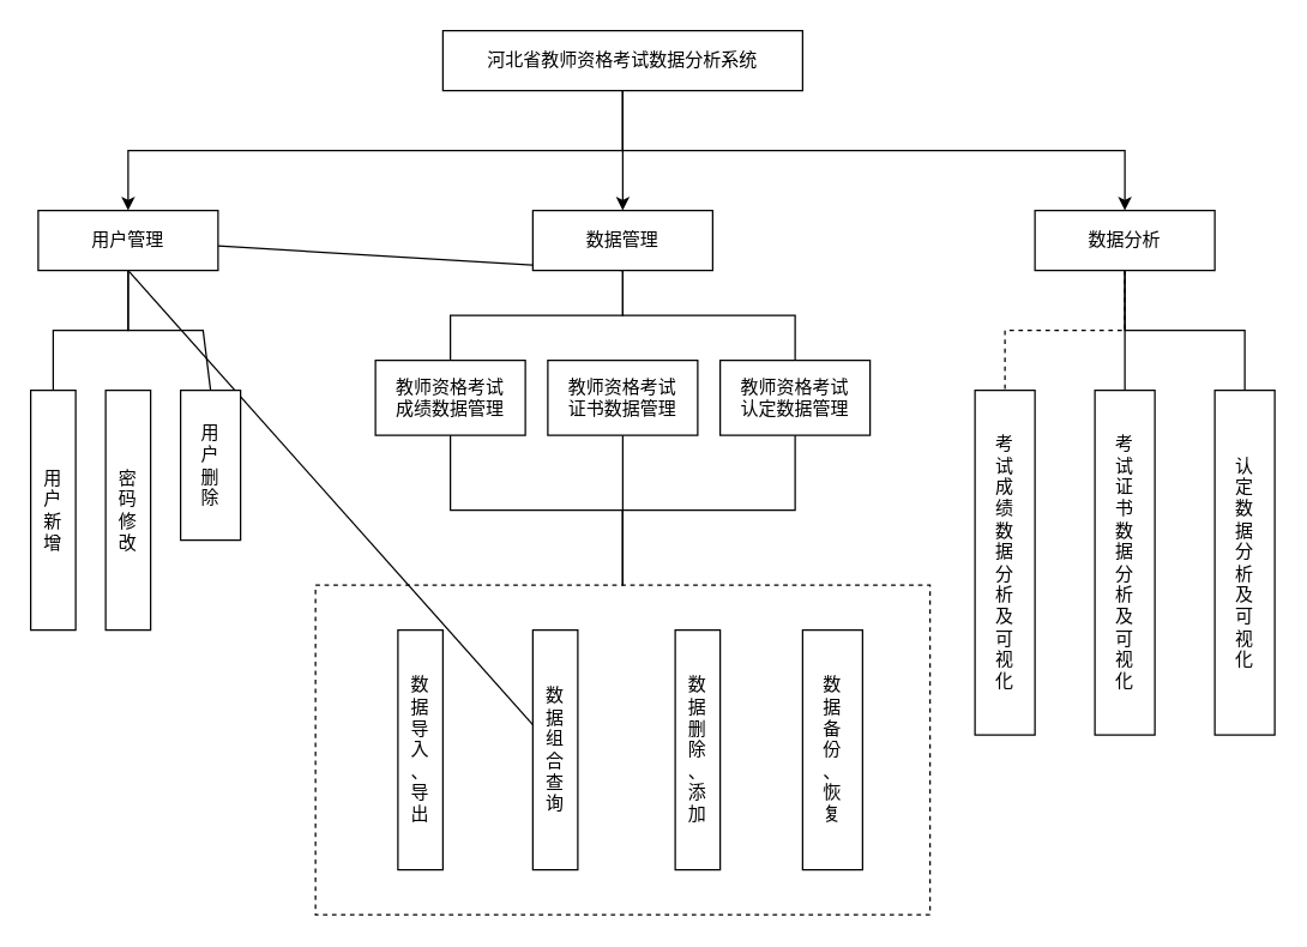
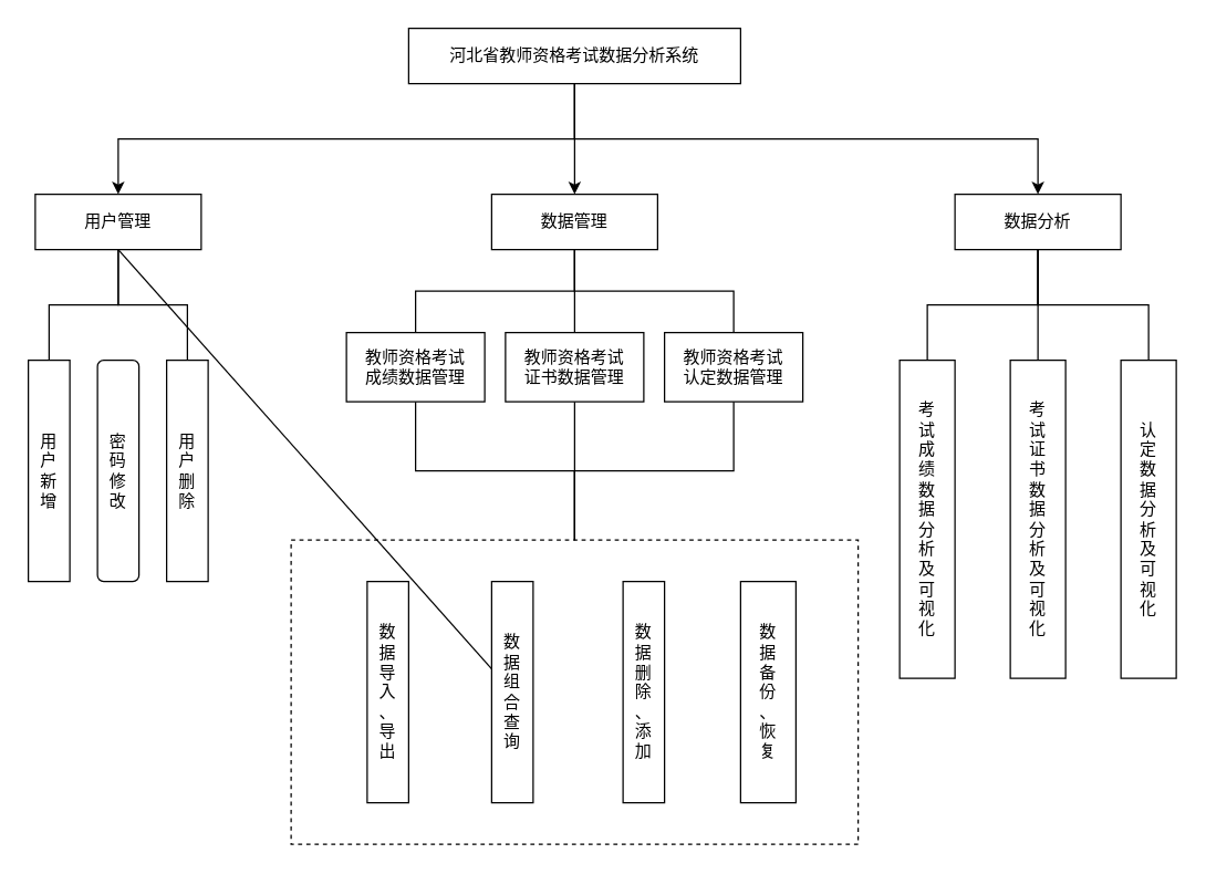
- <mxCell id="11" style="edgeStyle=none;rounded=0;html=1;exitX=0.5;exitY=1;exitDx=0;exitDy=0;endArrow=none;endFill=0;" parent="1" source="13" target="9" edge="1"><mxGeometry relative="1" as="geometry" /></mxCell>
+ <mxCell id="11" style="edgeStyle=none;rounded=0;html=1;exitX=0.5;exitY=1;exitDx=0;exitDy=0;entryX=0.5;entryY=0;entryDx=0;entryDy=0;endArrow=none;endFill=0;" parent="1" source="13" target="24" edge="1"><mxGeometry relative="1" as="geometry" /></mxCell>
- <mxCell id="14" style="edgeStyle=none;rounded=0;html=1;exitX=0.5;exitY=1;exitDx=0;exitDy=0;entryX=0.5;entryY=0;entryDx=0;entryDy=0;endArrow=none;endFill=0;dashed=1;" parent="1" source="17" target="31" edge="1"><mxGeometry relative="1" as="geometry"><Array as="points"><mxPoint x="750" y="220" /><mxPoint x="670" y="220" /></Array></mxGeometry></mxCell>
+ <mxCell id="14" style="edgeStyle=none;rounded=0;html=1;exitX=0.5;exitY=1;exitDx=0;exitDy=0;entryX=0.5;entryY=0;entryDx=0;entryDy=0;endArrow=none;endFill=0;" parent="1" source="17" target="31" edge="1"><mxGeometry relative="1" as="geometry"><Array as="points"><mxPoint x="750" y="220" /><mxPoint x="670" y="220" /></Array></mxGeometry></mxCell>
- <mxCell id="20" value="用&lt;br&gt;户&lt;br&gt;删&lt;br&gt;除" style="whiteSpace=wrap;html=1;" parent="1" vertex="1"><mxGeometry x="120" y="260" width="40" height="100" as="geometry" /></mxCell>
+ <mxCell id="20" value="用&lt;br&gt;户&lt;br&gt;删&lt;br&gt;除" style="whiteSpace=wrap;html=1;" parent="1" vertex="1"><mxGeometry x="120" y="260" width="30" height="160" as="geometry" /></mxCell>
- <mxCell id="19" value="密&lt;br&gt;码&lt;br&gt;修&lt;br&gt;改" style="whiteSpace=wrap;html=1;" parent="1" vertex="1"><mxGeometry x="70" y="260" width="30" height="160" as="geometry" /></mxCell>
+ <mxCell id="19" value="密&lt;br&gt;码&lt;br&gt;修&lt;br&gt;改" style="whiteSpace=wrap;html=1;rounded=1;" parent="1" vertex="1"><mxGeometry x="70" y="260" width="30" height="160" as="geometry" /></mxCell>
